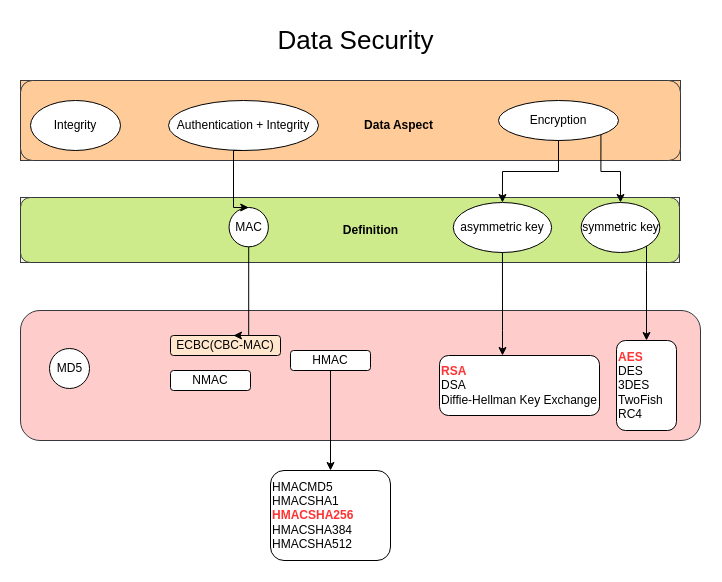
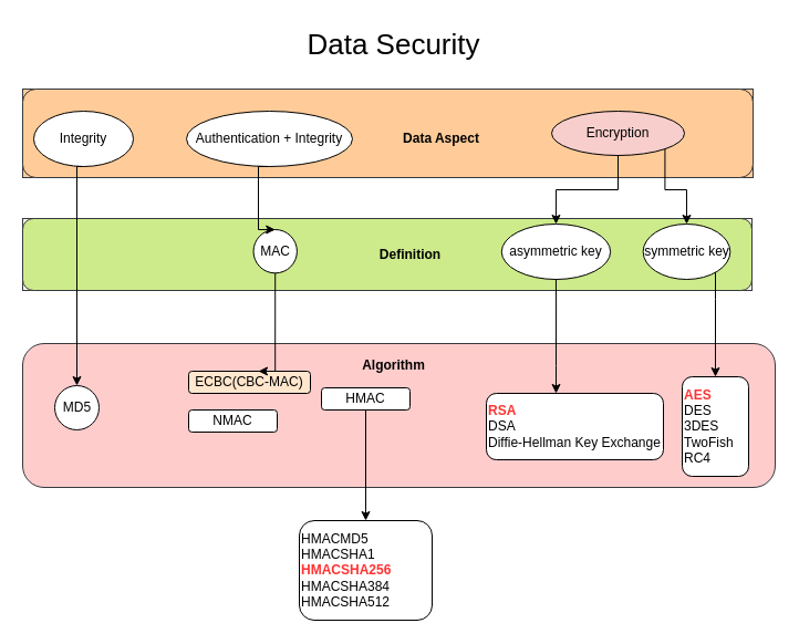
- <mxCell id="21" value="Encryption" style="ellipse;whiteSpace=wrap;html=1;" vertex="1" parent="17"><mxGeometry x="478" y="20" width="120" height="40" as="geometry" /></mxCell>
+ <mxCell id="21" value="Encryption" style="ellipse;whiteSpace=wrap;html=1;fillColor=#f8cecc;" vertex="1" parent="17"><mxGeometry x="478" y="20" width="120" height="40" as="geometry" /></mxCell>
+ <mxCell id="30" style="edgeStyle=orthogonalEdgeStyle;rounded=0;orthogonalLoop=1;jettySize=auto;html=1;exitX=0.5;exitY=1;exitDx=0;exitDy=0;" edge="1" parent="1" source="19" target="3"><mxGeometry relative="1" as="geometry"><Array as="points"><mxPoint x="69" y="150" /></Array></mxGeometry></mxCell>
+ <mxCell id="23" value="Algorithm" style="text;html=1;align=center;verticalAlign=middle;resizable=0;points=[];autosize=1;fontStyle=1" vertex="1" parent="1"><mxGeometry x="320" y="320" width="70" height="20" as="geometry" /></mxCell>
